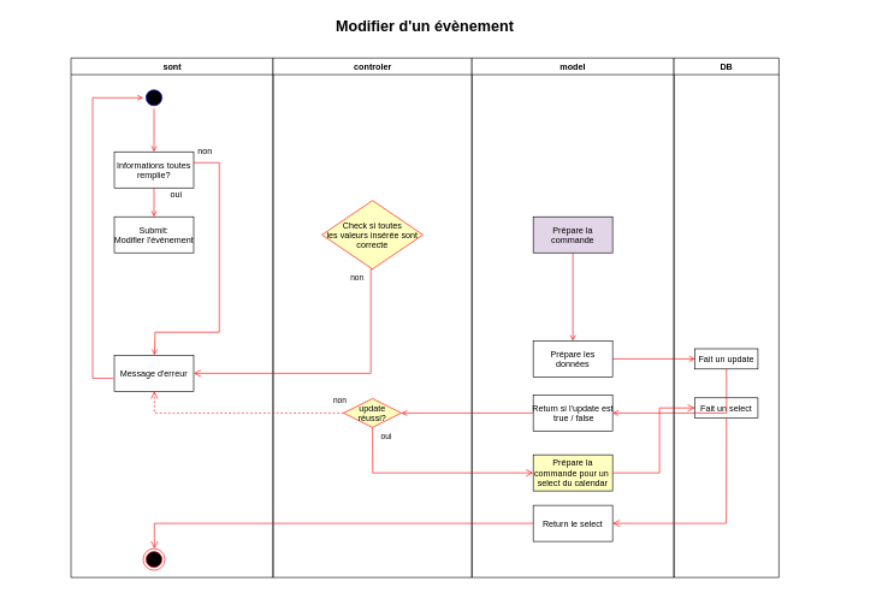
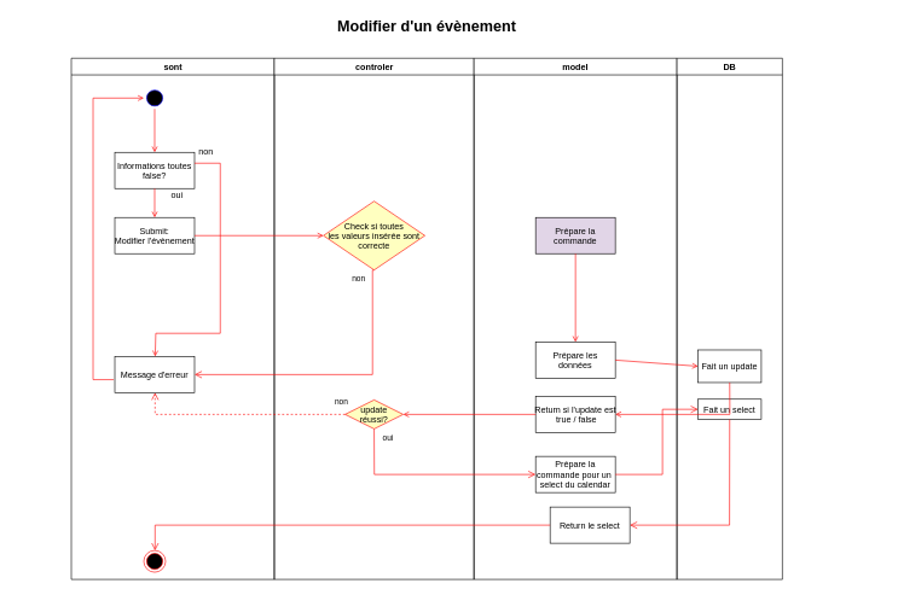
- <mxCell id="5" value="Informations toutes &#10;remplie?" style="" parent="2" vertex="1"><mxGeometry x="60" y="130" width="110" height="50" as="geometry" /></mxCell>
+ <mxCell id="5" value="Informations toutes &#10;false?" style="" parent="2" vertex="1"><mxGeometry x="60" y="130" width="110" height="50" as="geometry" /></mxCell>
+ <mxCell id="23" value="" style="endArrow=open;strokeColor=#FF0000;endFill=1;rounded=0;exitX=1;exitY=0.5;exitDx=0;exitDy=0;" parent="1" source="4" target="14" edge="1"><mxGeometry relative="1" as="geometry"><mxPoint x="397.5" y="393" as="targetPoint" /><mxPoint x="293" y="400" as="sourcePoint" /></mxGeometry></mxCell>
- <mxCell id="25" value="Fait un update" style="" parent="24" vertex="1"><mxGeometry x="29.13" y="403" width="87.25" height="28" as="geometry" /></mxCell>
+ <mxCell id="25" value="Fait un update" style="" parent="24" vertex="1"><mxGeometry x="29.13" y="403" width="87.25" height="45" as="geometry" /></mxCell>
- <mxCell id="21" value="Prépare la&#10;commande pour un &#10;select du calendar" style="fillColor=#ffffc0;" parent="16" vertex="1"><mxGeometry x="85" y="550" width="110" height="50" as="geometry" /></mxCell>
+ <mxCell id="21" value="Prépare la&#10;commande pour un &#10;select du calendar" style="" parent="16" vertex="1"><mxGeometry x="85" y="550" width="110" height="50" as="geometry" /></mxCell>
- <mxCell id="22" value="Return le select" style="" parent="16" vertex="1"><mxGeometry x="85" y="620" width="110" height="50" as="geometry" /></mxCell>
+ <mxCell id="22" value="Return le select" style="" parent="16" vertex="1"><mxGeometry x="105" y="620" width="110" height="50" as="geometry" /></mxCell>
